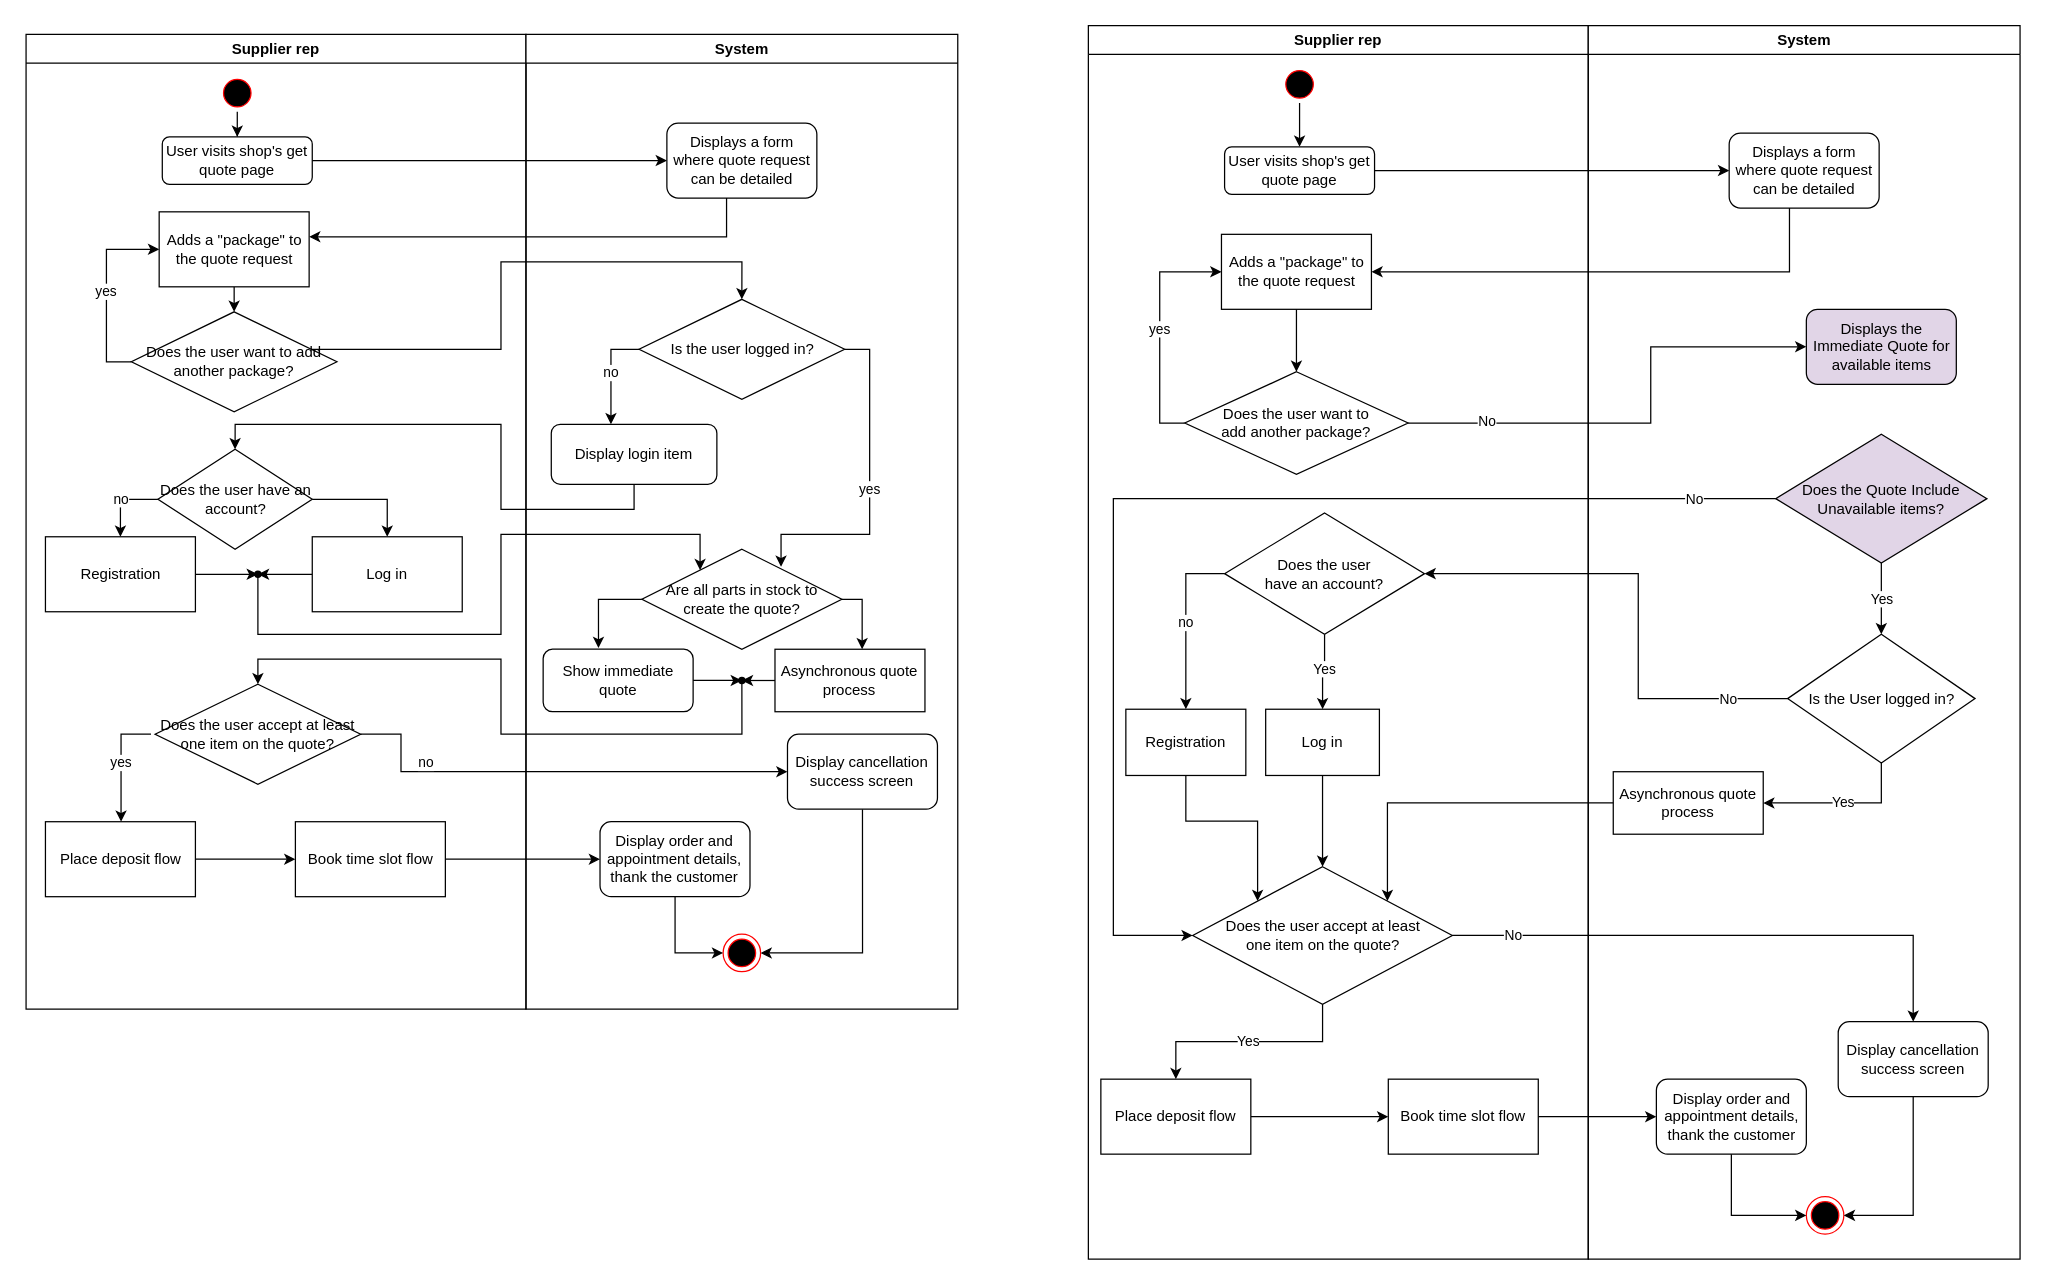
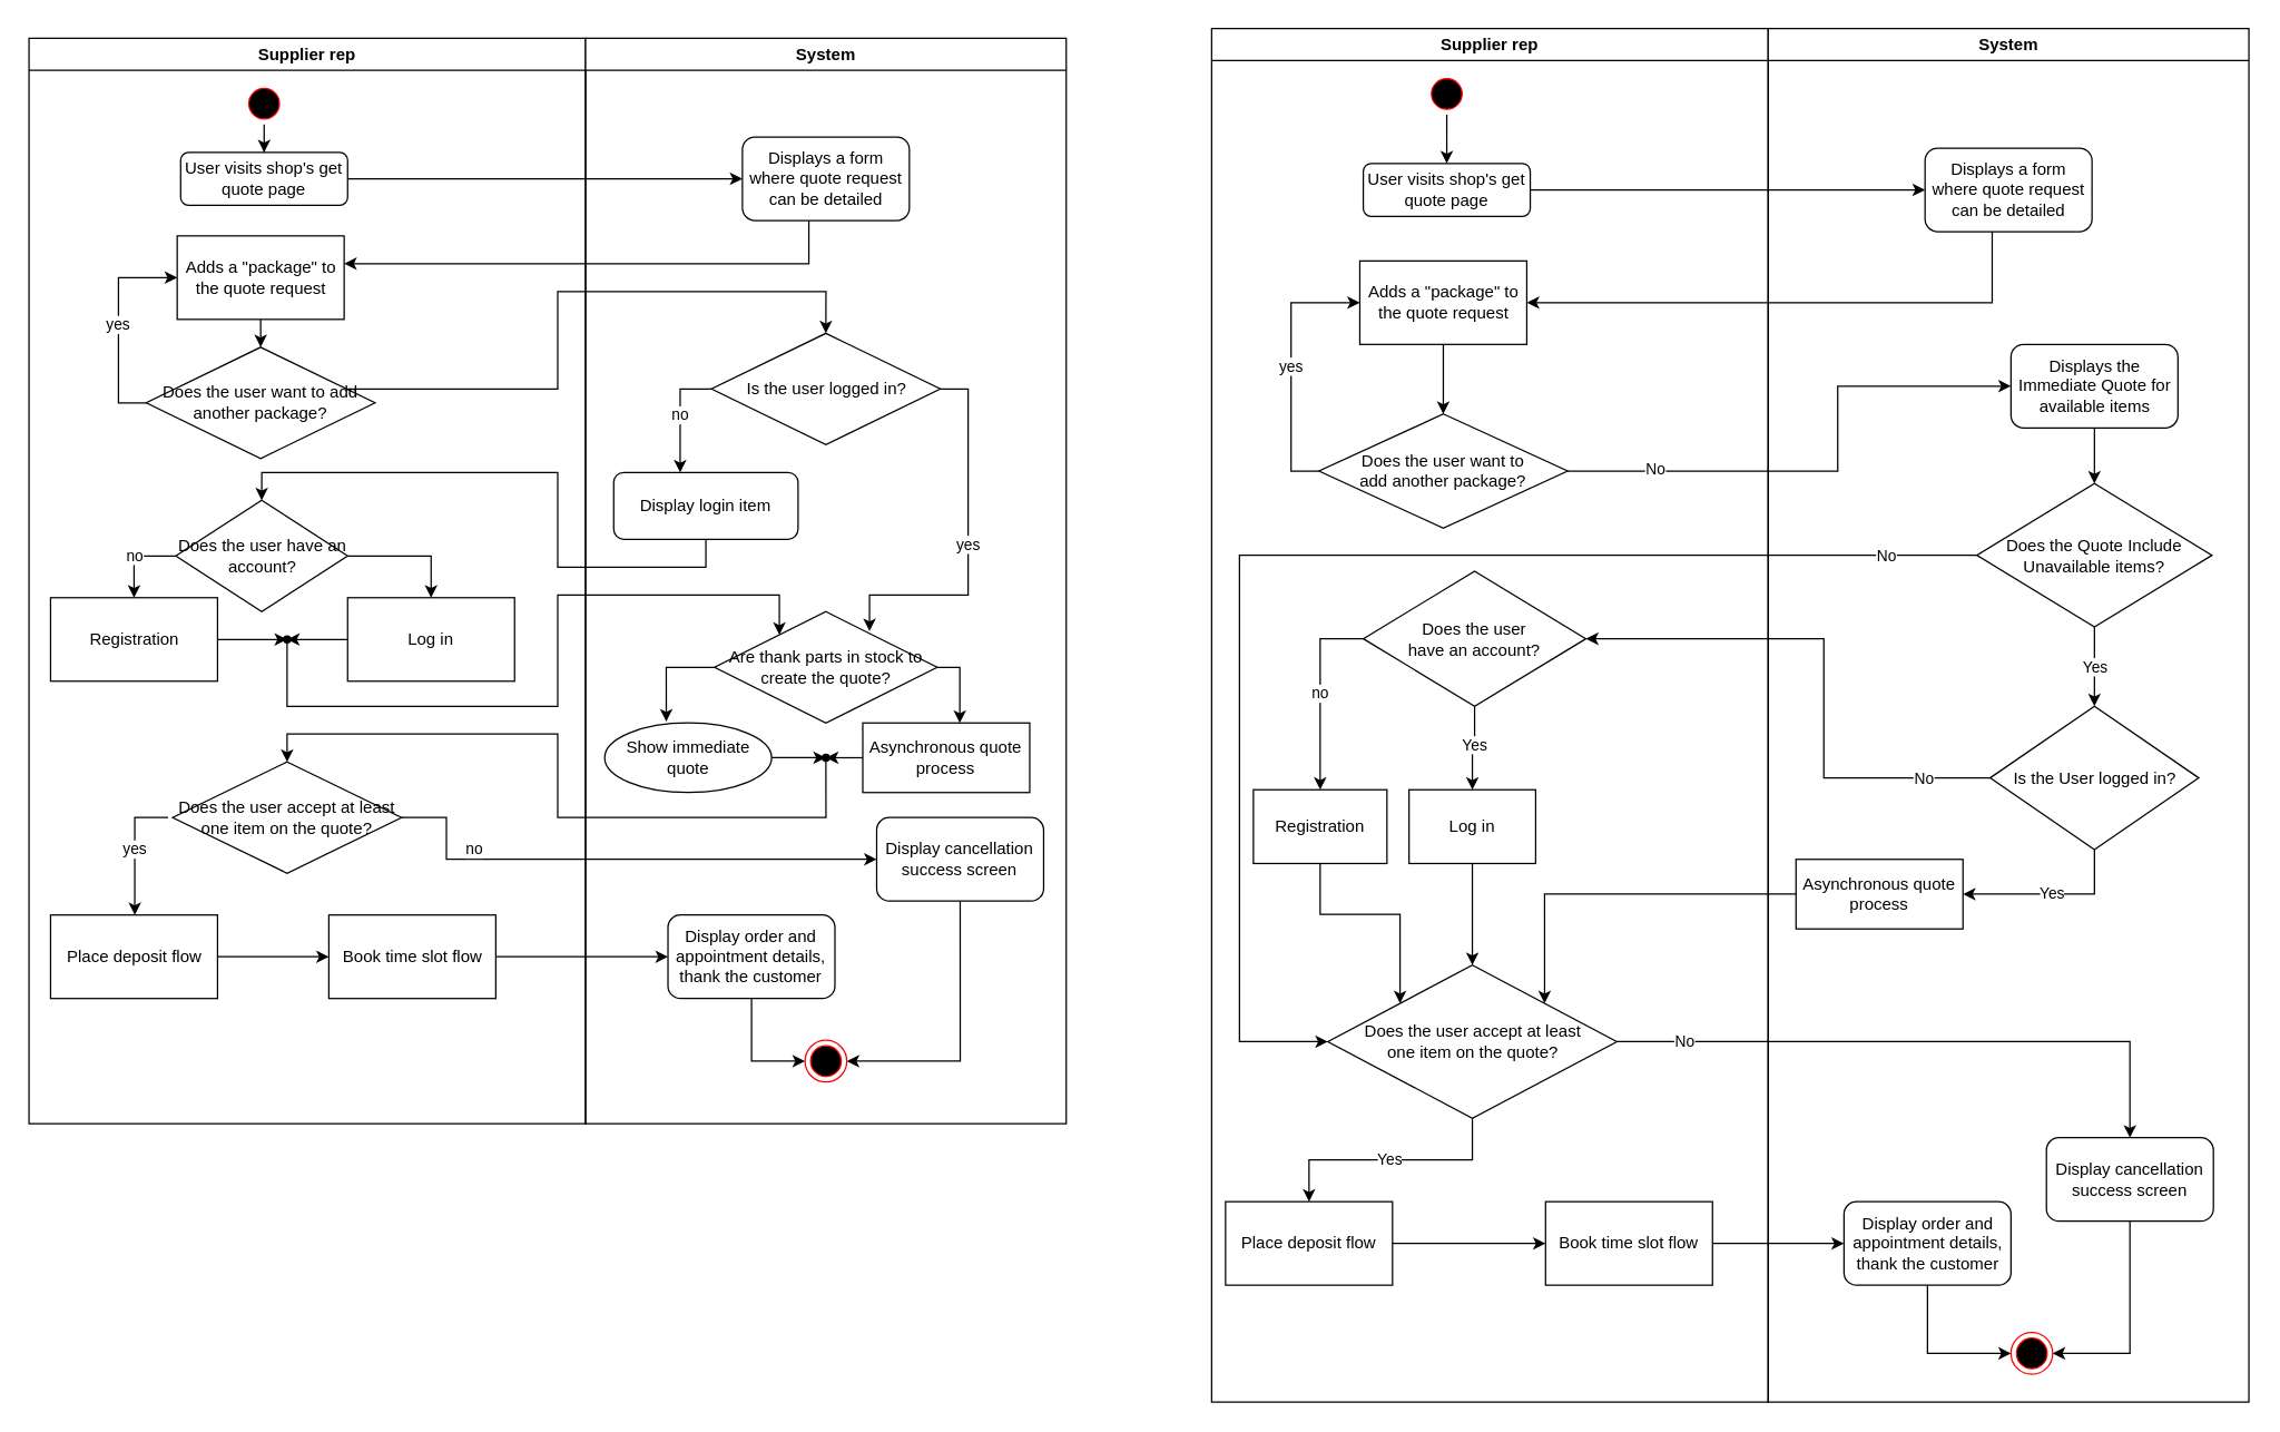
- <mxCell id="95" value="Displays the Immediate Quote for available items" style="rounded=1;whiteSpace=wrap;html=1;fillColor=#e1d5e7;" vertex="1" parent="88"><mxGeometry x="174.5" y="227" width="120" height="60" as="geometry" /></mxCell>
+ <mxCell id="95" value="Displays the Immediate Quote for available items" style="rounded=1;whiteSpace=wrap;html=1;" vertex="1" parent="88"><mxGeometry x="174.5" y="227" width="120" height="60" as="geometry" /></mxCell>
+ <mxCell id="94" style="edgeStyle=orthogonalEdgeStyle;rounded=0;orthogonalLoop=1;jettySize=auto;html=1;entryX=0.5;entryY=0;entryDx=0;entryDy=0;" edge="1" parent="88" source="95" target="97"><mxGeometry relative="1" as="geometry" /></mxCell>
- <mxCell id="97" value="Does the Quote Include Unavailable items?" style="rhombus;whiteSpace=wrap;html=1;fillColor=#e1d5e7;" vertex="1" parent="88"><mxGeometry x="150" y="327" width="169" height="103" as="geometry" /></mxCell>
+ <mxCell id="97" value="Does the Quote Include Unavailable items?" style="rhombus;whiteSpace=wrap;html=1;" vertex="1" parent="88"><mxGeometry x="150" y="327" width="169" height="103" as="geometry" /></mxCell>
- <mxCell id="40" value="Are all parts in stock to create the quote?" style="rhombus;whiteSpace=wrap;html=1;sketch=0;" parent="28" vertex="1"><mxGeometry x="92.75" y="412" width="160" height="80" as="geometry" /></mxCell>
+ <mxCell id="40" value="Are thank parts in stock to create the quote?" style="rhombus;whiteSpace=wrap;html=1;sketch=0;" parent="28" vertex="1"><mxGeometry x="92.75" y="412" width="160" height="80" as="geometry" /></mxCell>
- <mxCell id="42" value="Show immediate quote" style="rounded=1;whiteSpace=wrap;html=1;" parent="28" vertex="1"><mxGeometry x="13.75" y="492" width="120" height="50" as="geometry" /></mxCell>
+ <mxCell id="42" value="Show immediate quote" style="ellipse;whiteSpace=wrap;html=1;" parent="28" vertex="1"><mxGeometry x="13.75" y="492" width="120" height="50" as="geometry" /></mxCell>
